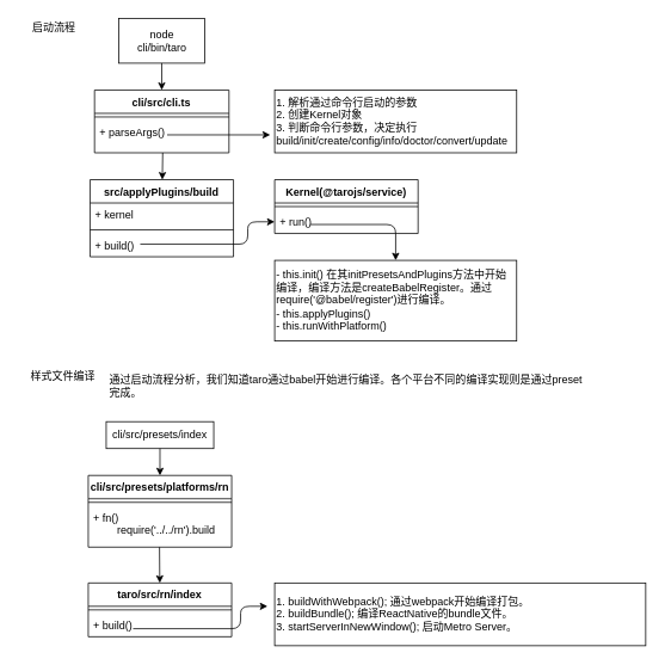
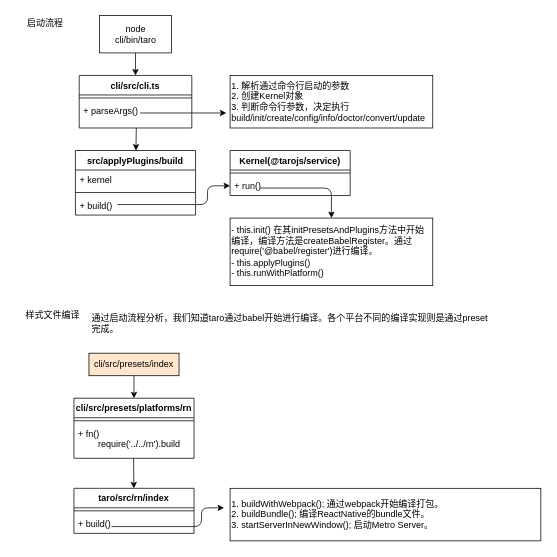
- <mxCell id="23" value="cli/src/presets/index" style="rounded=0;whiteSpace=wrap;html=1;align=center;" vertex="1" parent="1"><mxGeometry x="118" y="470" width="120" height="30" as="geometry" /></mxCell>
+ <mxCell id="23" value="cli/src/presets/index" style="rounded=0;whiteSpace=wrap;html=1;align=center;fillColor=#ffe6cc;" vertex="1" parent="1"><mxGeometry x="118" y="470" width="120" height="30" as="geometry" /></mxCell>
